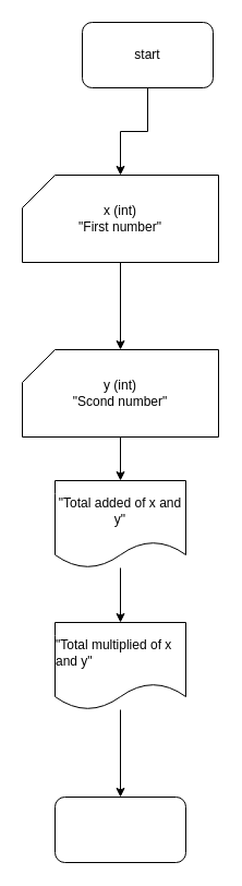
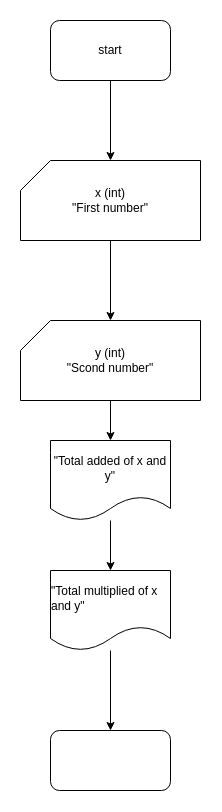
- <mxCell id="4" value="start" style="rounded=1;whiteSpace=wrap;html=1;" vertex="1" parent="1"><mxGeometry x="75" y="20" width="120" height="60" as="geometry" /></mxCell>
+ <mxCell id="4" value="start" style="rounded=1;whiteSpace=wrap;html=1;" vertex="1" parent="1"><mxGeometry x="50" y="20" width="120" height="60" as="geometry" /></mxCell>
